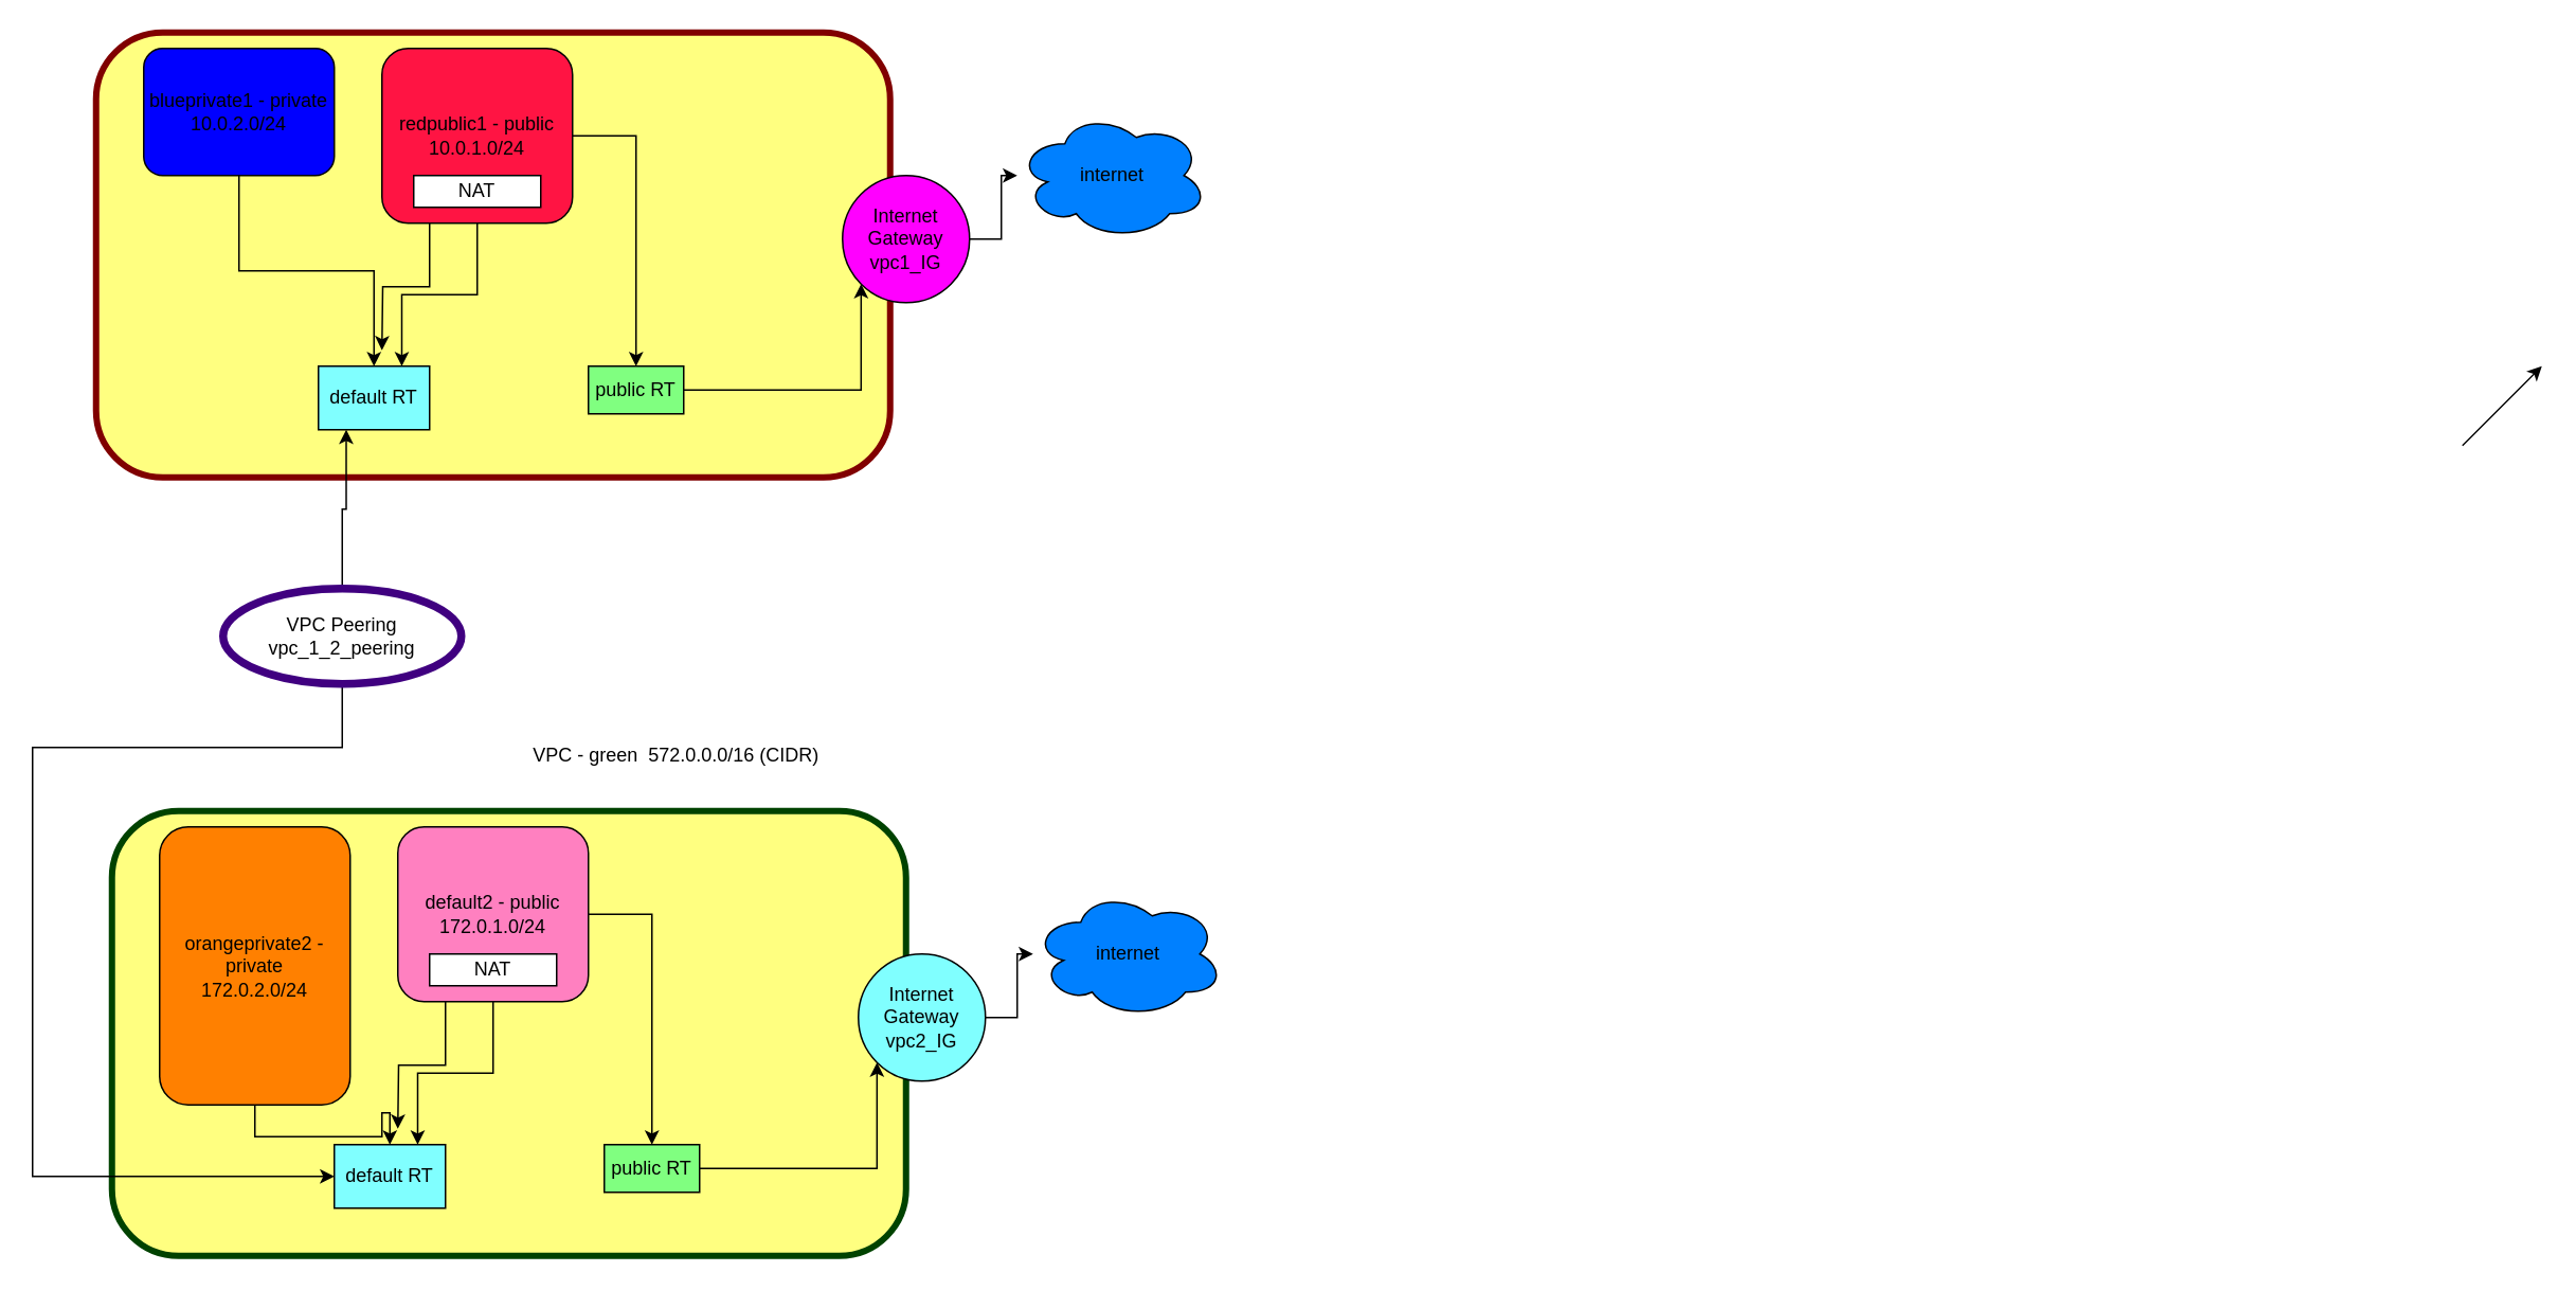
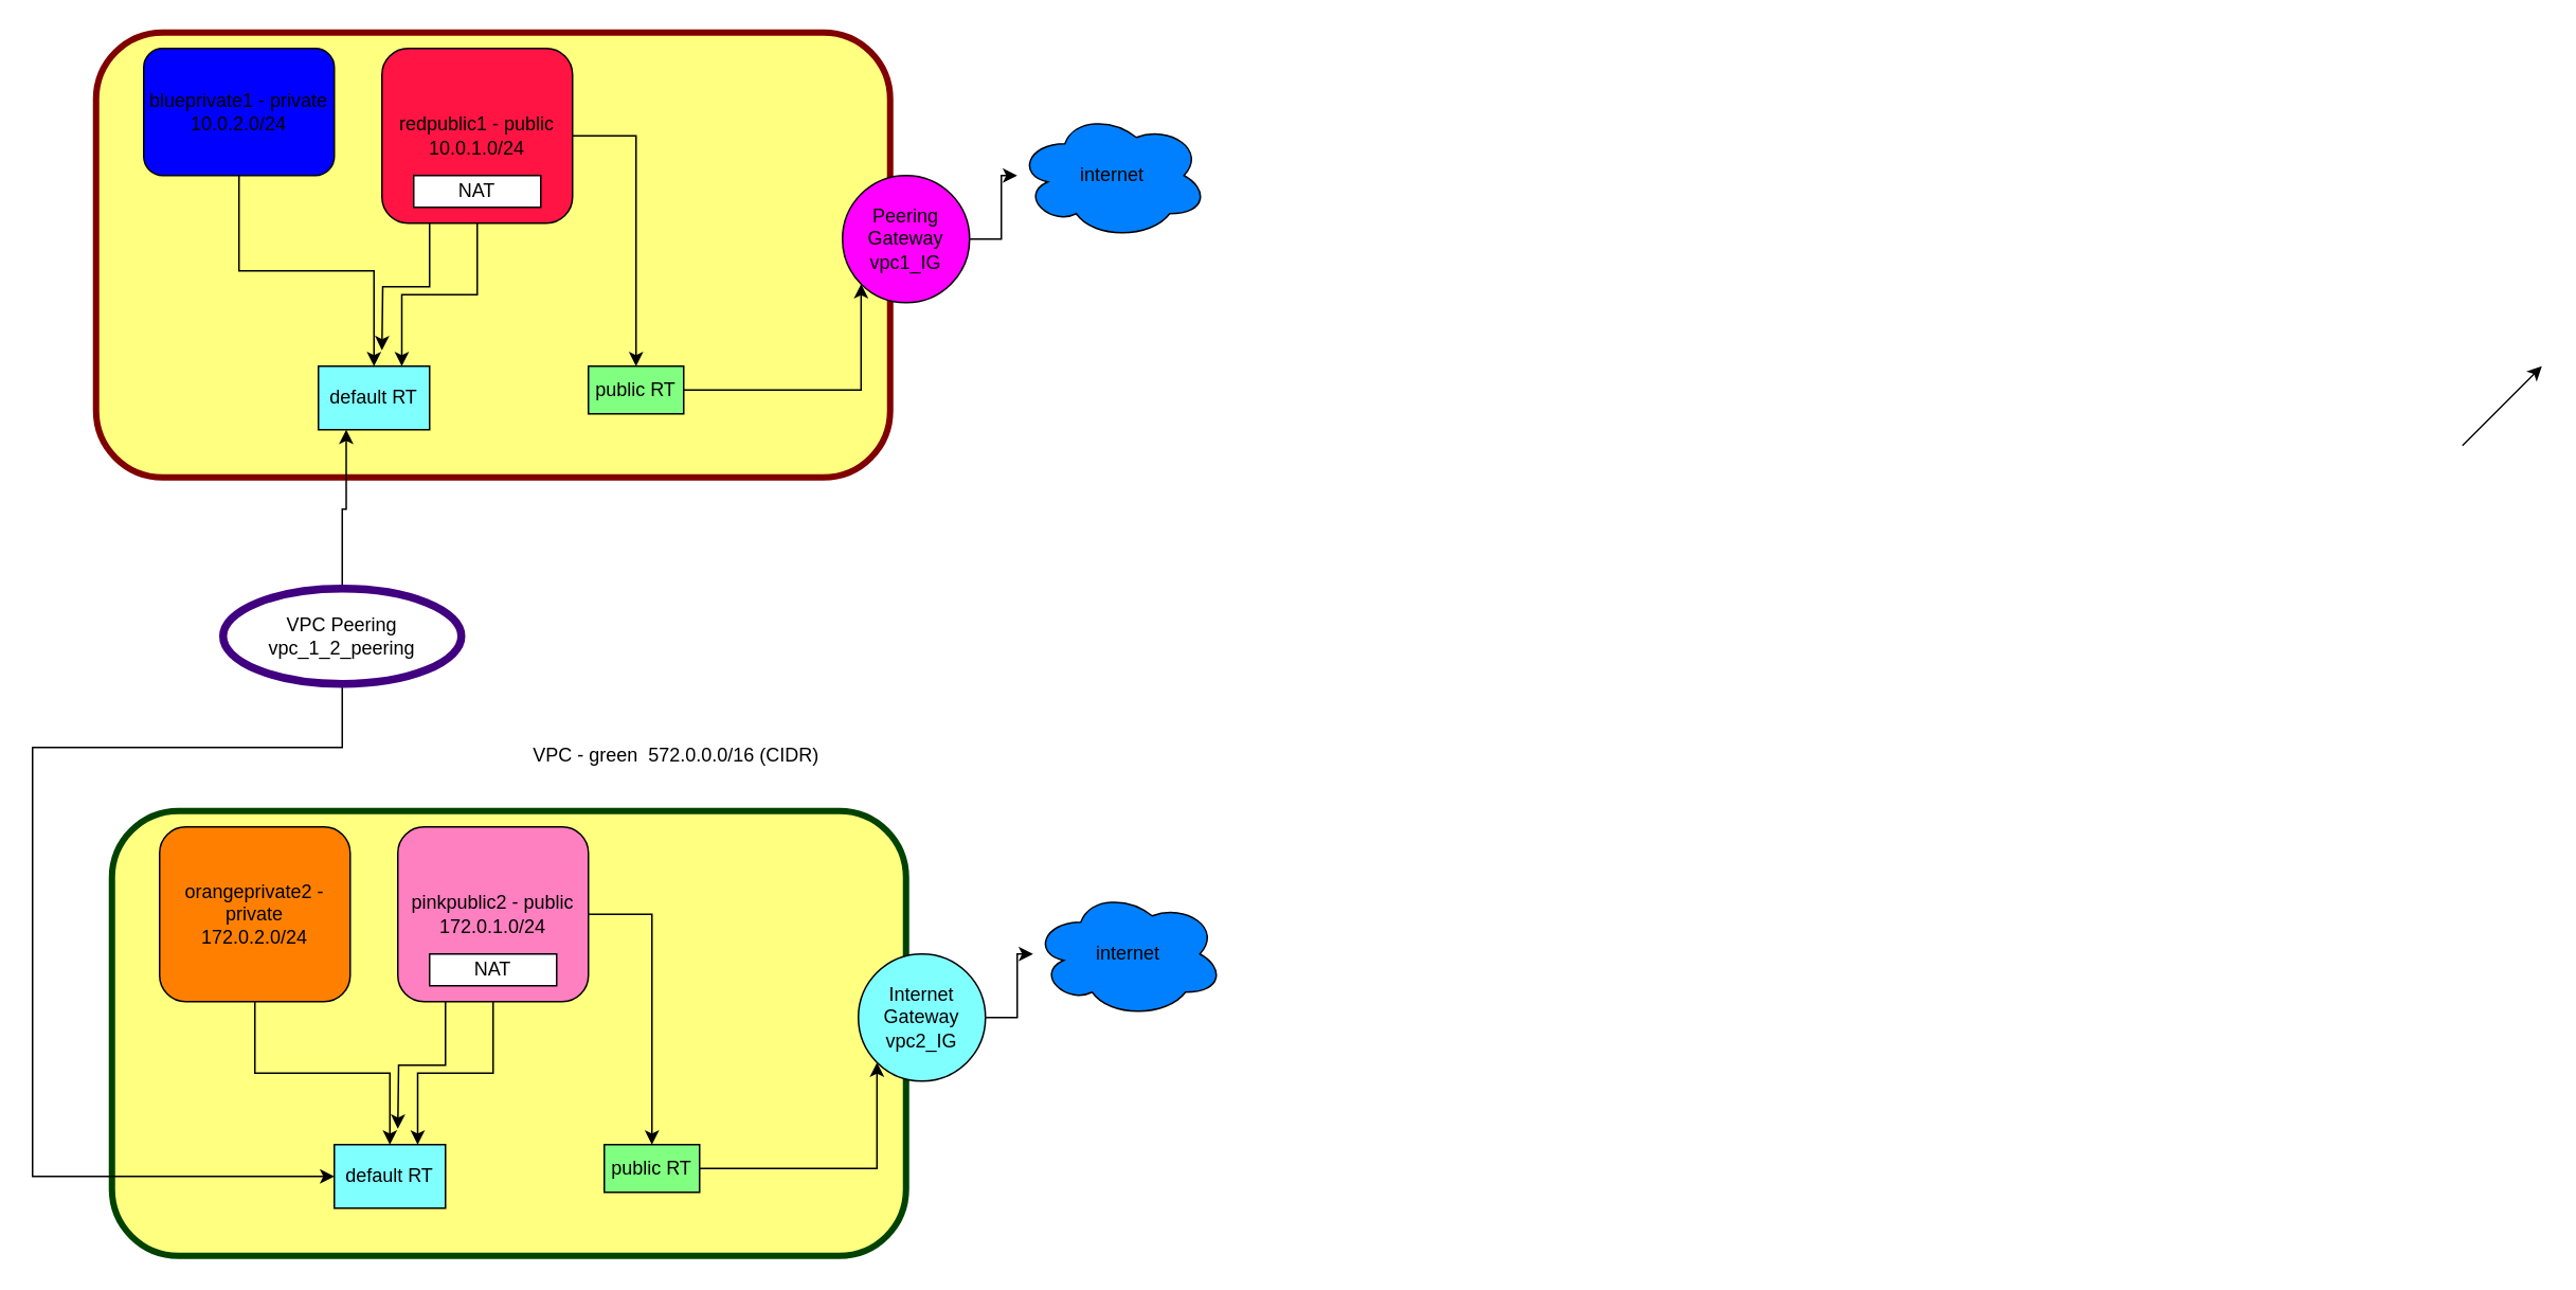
- <mxCell id="13" value="&lt;div&gt;Internet Gateway&lt;/div&gt;&lt;div&gt;vpc1_IG&lt;br&gt;&lt;/div&gt;" style="ellipse;whiteSpace=wrap;html=1;aspect=fixed;fillColor=#ff00ff;" parent="1" vertex="1"><mxGeometry x="530" y="110" width="80" height="80" as="geometry" /></mxCell>
+ <mxCell id="13" value="&lt;div&gt;Peering Gateway&lt;/div&gt;&lt;div&gt;vpc1_IG&lt;br&gt;&lt;/div&gt;" style="ellipse;whiteSpace=wrap;html=1;aspect=fixed;fillColor=#ff00ff;" parent="1" vertex="1"><mxGeometry x="530" y="110" width="80" height="80" as="geometry" /></mxCell>
- <mxCell id="22" value="&lt;div&gt;default2 - public&lt;/div&gt;&lt;div&gt;172.0.1.0/24&lt;br&gt;&lt;/div&gt;" style="rounded=1;whiteSpace=wrap;html=1;fillColor=#ff80c0;" parent="1" vertex="1"><mxGeometry x="250" y="520" width="120" height="110" as="geometry" /></mxCell>
+ <mxCell id="22" value="&lt;div&gt;pinkpublic2 - public&lt;/div&gt;&lt;div&gt;172.0.1.0/24&lt;br&gt;&lt;/div&gt;" style="rounded=1;whiteSpace=wrap;html=1;fillColor=#ff80c0;" parent="1" vertex="1"><mxGeometry x="250" y="520" width="120" height="110" as="geometry" /></mxCell>
- <mxCell id="24" value="&lt;div&gt;orangeprivate2 - private&lt;/div&gt;&lt;div&gt;172.0.2.0/24&lt;br&gt;&lt;/div&gt;" style="rounded=1;whiteSpace=wrap;html=1;fillStyle=solid;fillColor=#ff8000;" parent="1" vertex="1"><mxGeometry x="100" y="520" width="120" height="175" as="geometry" /></mxCell>
+ <mxCell id="24" value="&lt;div&gt;orangeprivate2 - private&lt;/div&gt;&lt;div&gt;172.0.2.0/24&lt;br&gt;&lt;/div&gt;" style="rounded=1;whiteSpace=wrap;html=1;fillStyle=solid;fillColor=#ff8000;" parent="1" vertex="1"><mxGeometry x="100" y="520" width="120" height="110" as="geometry" /></mxCell>
